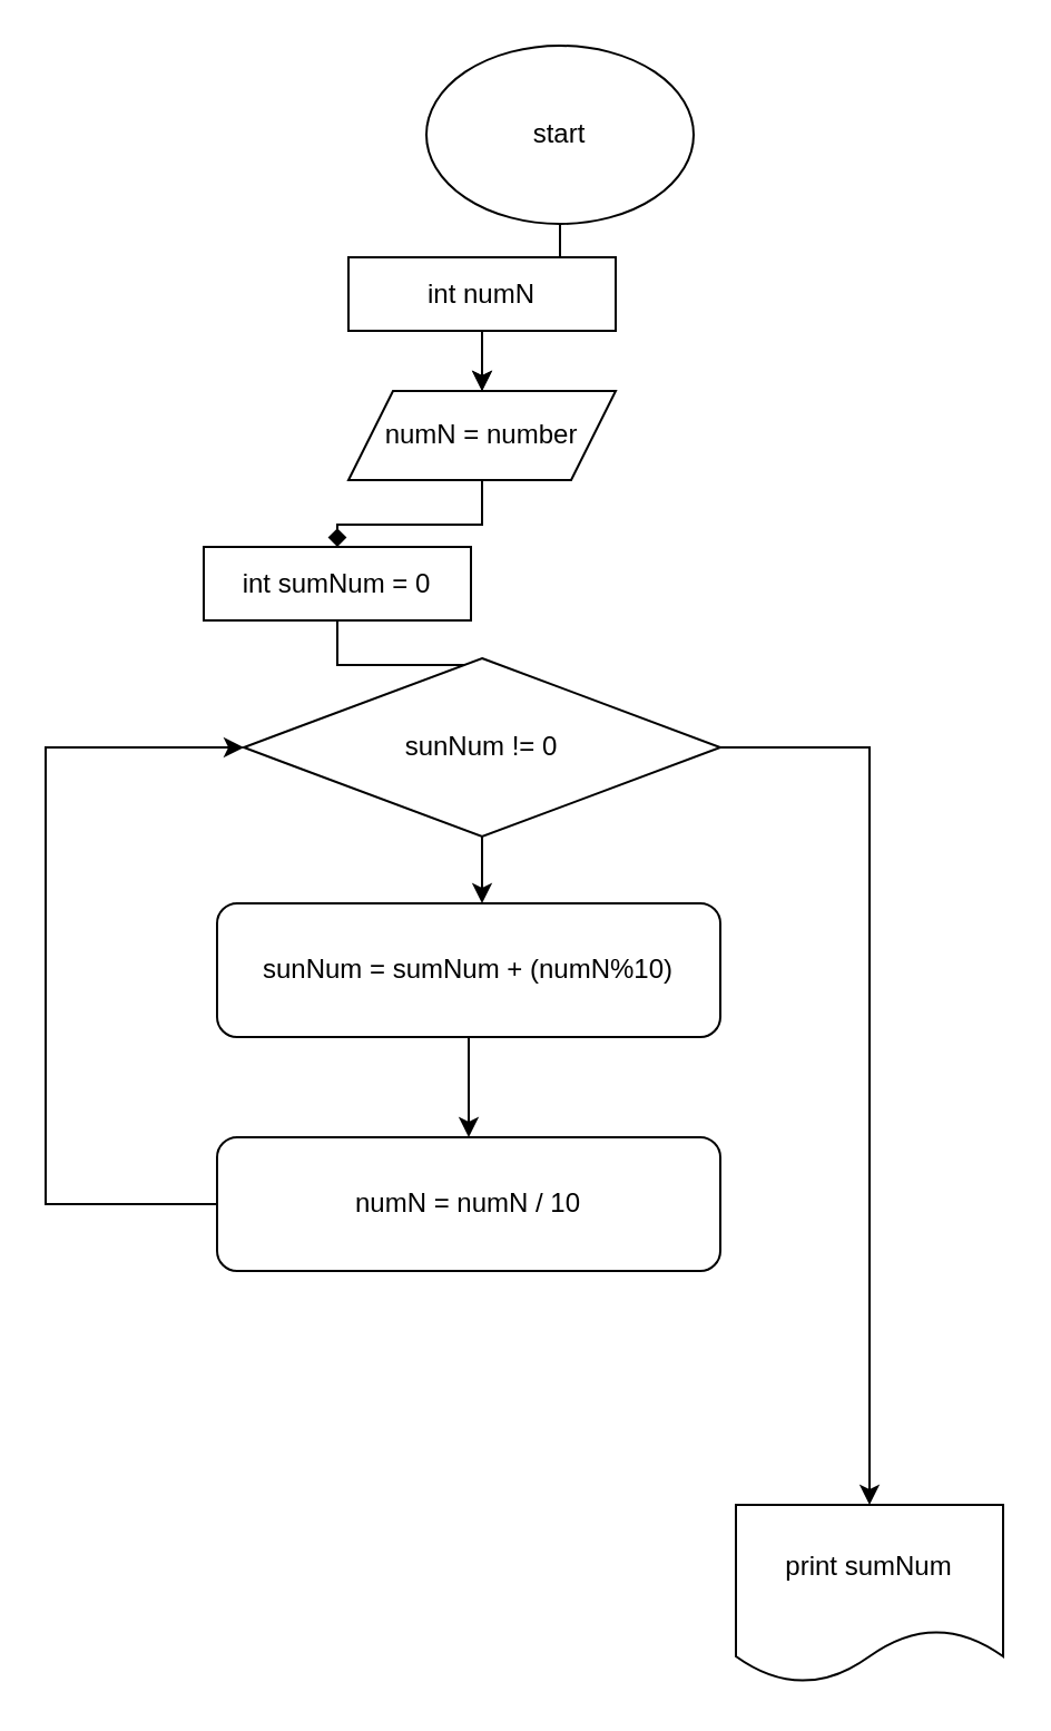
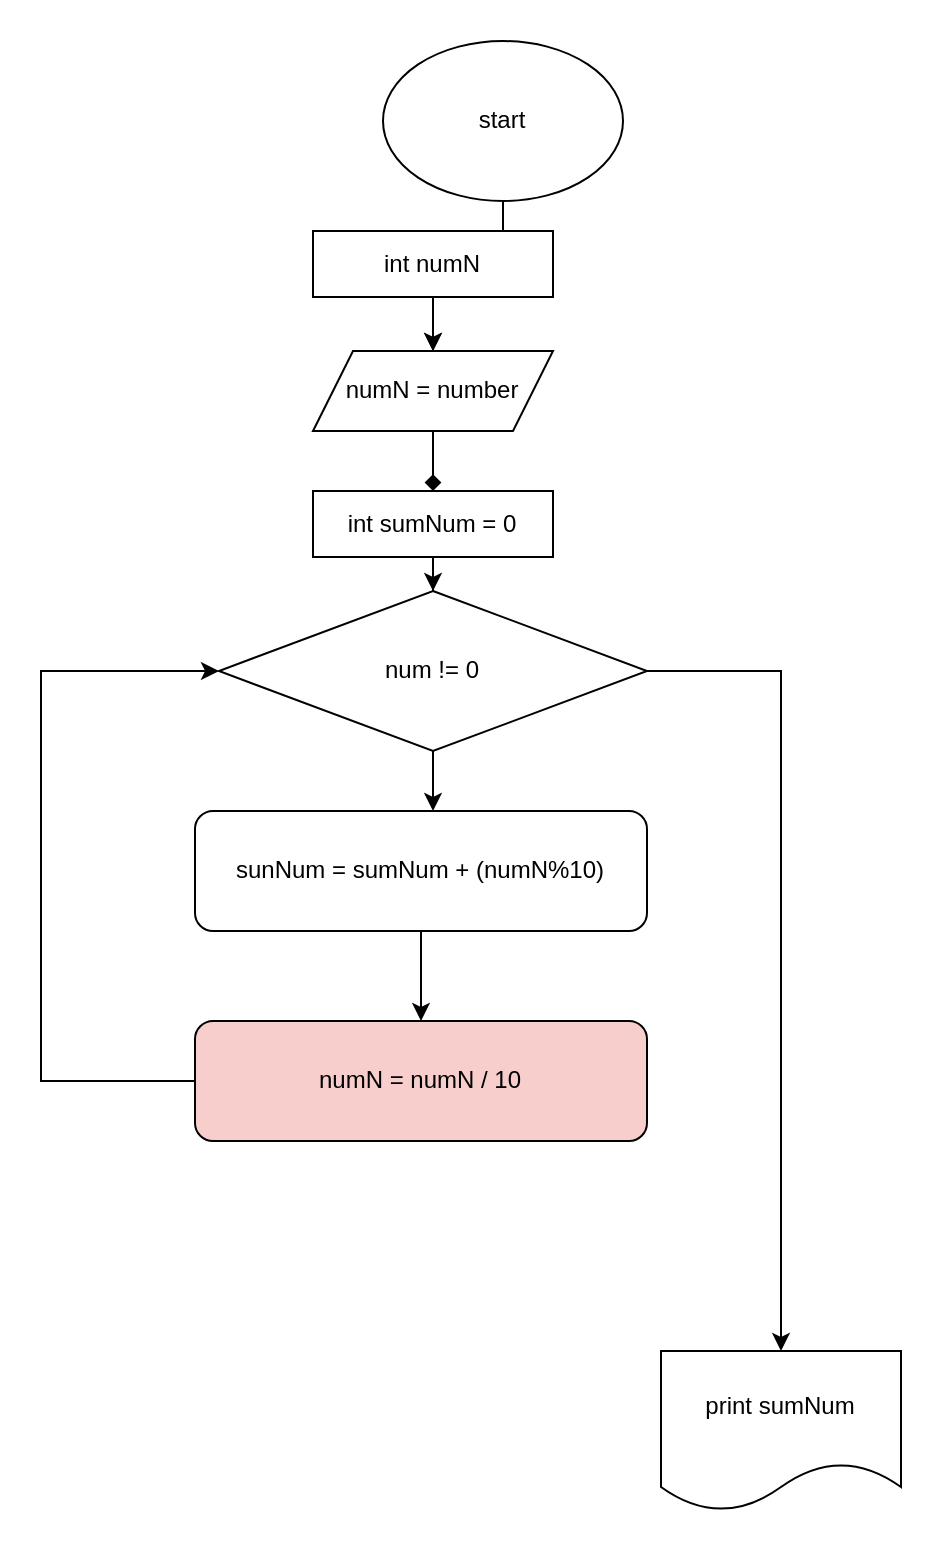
- <mxCell id="11" value="int sumNum = 0" style="whiteSpace=wrap;html=1;labelBackgroundColor=none;" vertex="1" parent="1"><mxGeometry x="91" y="245" width="120" height="33" as="geometry" /></mxCell>
+ <mxCell id="11" value="int sumNum = 0" style="whiteSpace=wrap;html=1;labelBackgroundColor=none;" vertex="1" parent="1"><mxGeometry x="156" y="245" width="120" height="33" as="geometry" /></mxCell>
- <mxCell id="14" value="sunNum != 0" style="rhombus;whiteSpace=wrap;html=1;labelBackgroundColor=none;" vertex="1" parent="1"><mxGeometry x="109" y="295" width="214" height="80" as="geometry" /></mxCell>
+ <mxCell id="14" value="num != 0" style="rhombus;whiteSpace=wrap;html=1;labelBackgroundColor=none;" vertex="1" parent="1"><mxGeometry x="109" y="295" width="214" height="80" as="geometry" /></mxCell>
- <mxCell id="18" value="numN = numN / 10" style="rounded=1;whiteSpace=wrap;html=1;" vertex="1" parent="1"><mxGeometry x="97" y="510" width="226" height="60" as="geometry" /></mxCell>
+ <mxCell id="18" value="numN = numN / 10" style="rounded=1;whiteSpace=wrap;html=1;fillColor=#f8cecc;" vertex="1" parent="1"><mxGeometry x="97" y="510" width="226" height="60" as="geometry" /></mxCell>
